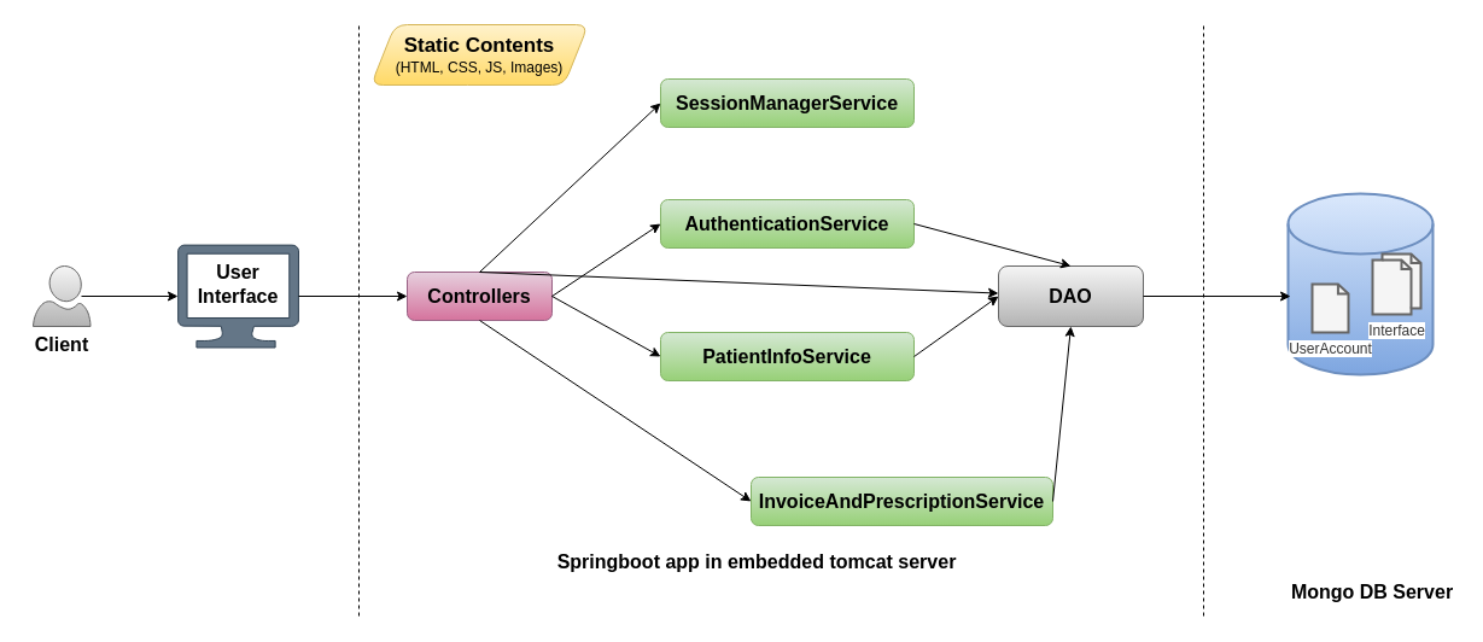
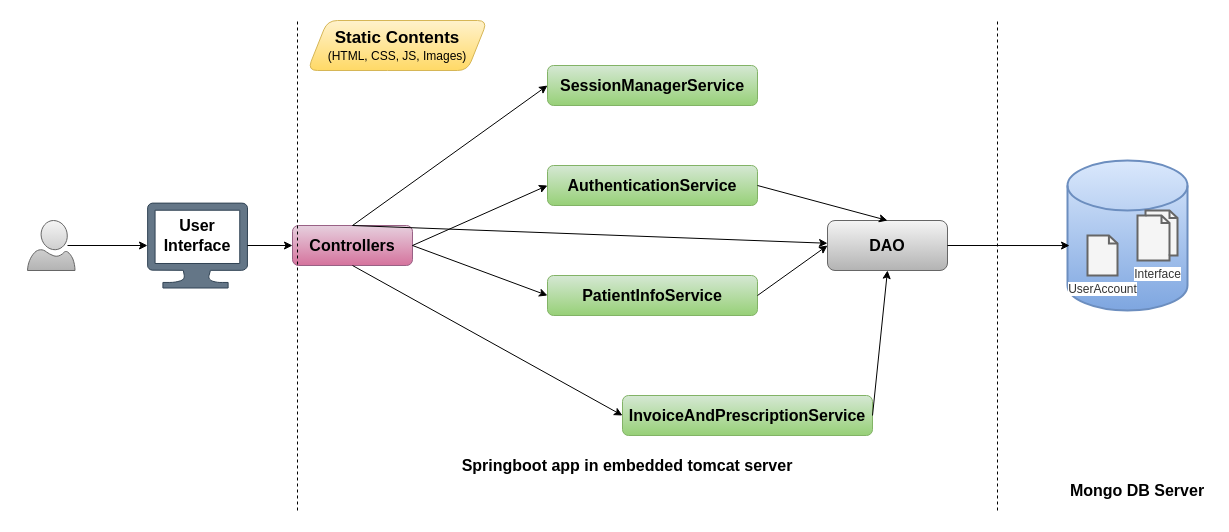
- <mxCell id="16" value="&lt;b&gt;&lt;font style=&quot;font-size: 16px&quot;&gt;Controllers&lt;/font&gt;&lt;/b&gt;" style="rounded=1;whiteSpace=wrap;html=1;fillColor=#e6d0de;gradientColor=#d5739d;strokeColor=#996185;" parent="1" vertex="1"><mxGeometry x="337" y="225" width="120" height="40" as="geometry" /></mxCell>
+ <mxCell id="16" value="&lt;b&gt;&lt;font style=&quot;font-size: 16px&quot;&gt;Controllers&lt;/font&gt;&lt;/b&gt;" style="rounded=1;whiteSpace=wrap;html=1;fillColor=#e6d0de;gradientColor=#d5739d;strokeColor=#996185;" parent="1" vertex="1"><mxGeometry x="292" y="225" width="120" height="40" as="geometry" /></mxCell>
- <mxCell id="28" value="&lt;b&gt;&lt;font style=&quot;font-size: 16px&quot;&gt;Client&lt;/font&gt;&lt;/b&gt;" style="text;html=1;strokeColor=none;fillColor=none;align=center;verticalAlign=middle;whiteSpace=wrap;rounded=0;" parent="1" vertex="1"><mxGeometry x="20.75" y="275" width="60" height="20" as="geometry" /></mxCell>
